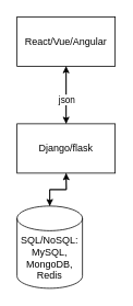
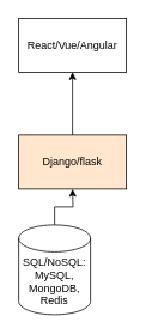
- <mxCell id="4" style="edgeStyle=orthogonalEdgeStyle;rounded=0;orthogonalLoop=1;jettySize=auto;html=1;exitX=0.5;exitY=1;exitDx=0;exitDy=0;entryX=0.5;entryY=0;entryDx=0;entryDy=0;" edge="1" parent="1" source="6" target="3"><mxGeometry relative="1" as="geometry" /></mxCell>
- <mxCell id="5" value="json&lt;br&gt;" style="edgeLabel;html=1;align=center;verticalAlign=middle;resizable=0;points=[];" vertex="1" connectable="0" parent="4"><mxGeometry x="-0.2" y="-1" relative="1" as="geometry"><mxPoint x="1" y="12" as="offset" /></mxGeometry></mxCell>
- <mxCell id="3" value="Django/flask" style="rounded=0;whiteSpace=wrap;html=1;" parent="1" vertex="1"><mxGeometry x="20" y="150" width="120" height="60" as="geometry" /></mxCell>
+ <mxCell id="3" value="Django/flask" style="rounded=0;whiteSpace=wrap;html=1;fillColor=#ffe6cc;" parent="1" vertex="1"><mxGeometry x="20" y="150" width="120" height="60" as="geometry" /></mxCell>
- <mxCell id="9" style="edgeStyle=orthogonalEdgeStyle;rounded=0;orthogonalLoop=1;jettySize=auto;html=1;exitX=0.5;exitY=1;exitDx=0;exitDy=0;entryX=0.5;entryY=0;entryDx=0;entryDy=0;entryPerimeter=0;" edge="1" parent="1" source="3" target="8"><mxGeometry relative="1" as="geometry" /></mxCell>
